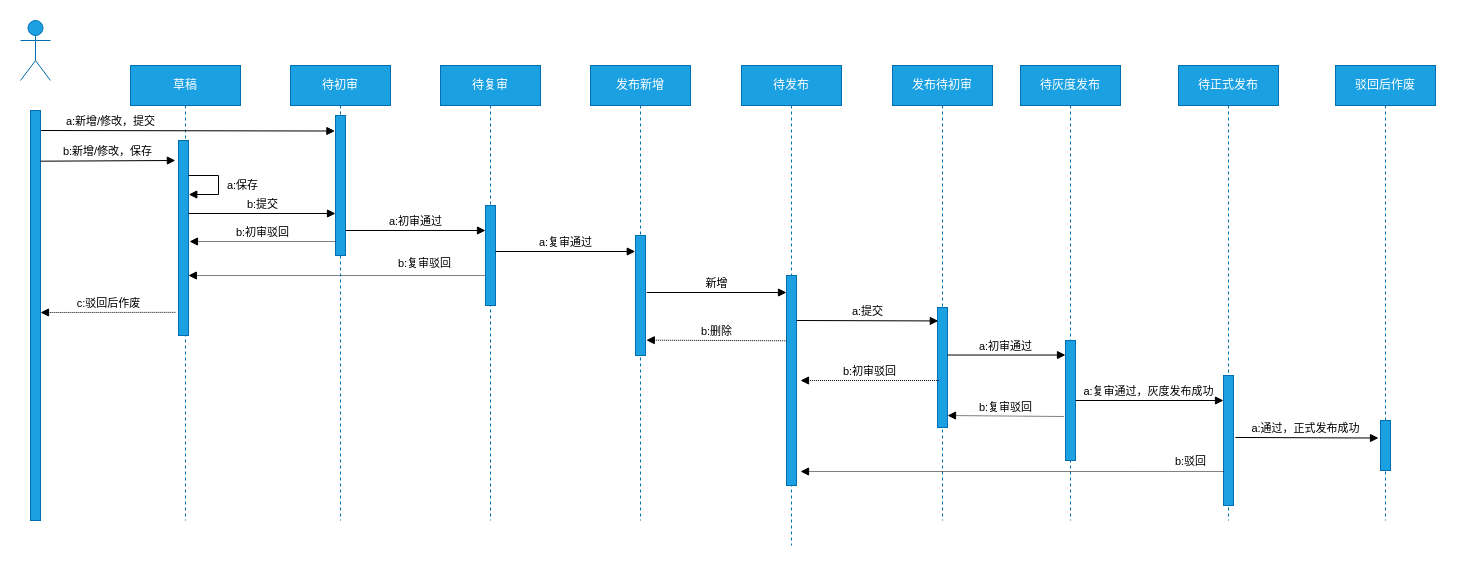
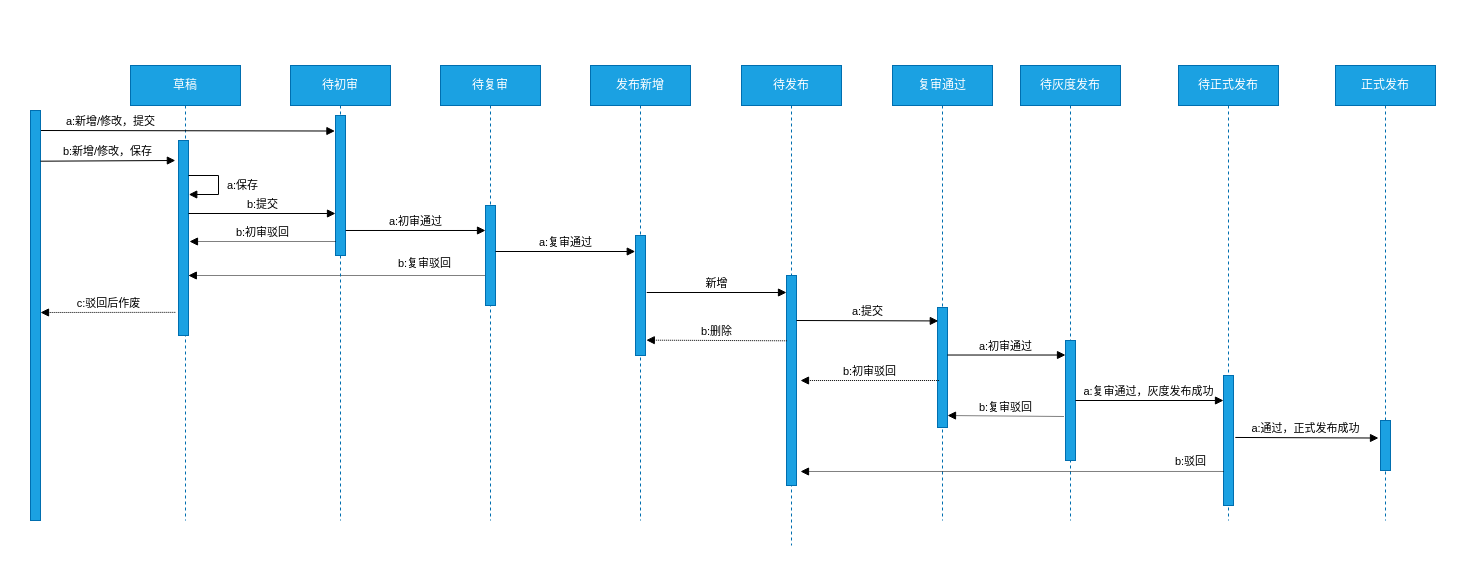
- <mxCell id="3" value="运营人员" style="shape=umlActor;verticalLabelPosition=bottom;verticalAlign=top;html=1;outlineConnect=0;fillColor=#1ba1e2;fontColor=#ffffff;strokeColor=#006EAF;" vertex="1" parent="1"><mxGeometry x="20" y="20" width="30" height="60" as="geometry" /></mxCell>
- <mxCell id="24" value="发布待初审" style="shape=umlLifeline;perimeter=lifelinePerimeter;whiteSpace=wrap;html=1;container=1;collapsible=0;recursiveResize=0;outlineConnect=0;fillColor=#1ba1e2;fontColor=#ffffff;strokeColor=#006EAF;" vertex="1" parent="1"><mxGeometry x="892" y="65" width="100" height="455" as="geometry" /></mxCell>
+ <mxCell id="24" value="复审通过" style="shape=umlLifeline;perimeter=lifelinePerimeter;whiteSpace=wrap;html=1;container=1;collapsible=0;recursiveResize=0;outlineConnect=0;fillColor=#1ba1e2;fontColor=#ffffff;strokeColor=#006EAF;" vertex="1" parent="1"><mxGeometry x="892" y="65" width="100" height="455" as="geometry" /></mxCell>
- <mxCell id="31" value="驳回后作废" style="shape=umlLifeline;perimeter=lifelinePerimeter;whiteSpace=wrap;html=1;container=1;collapsible=0;recursiveResize=0;outlineConnect=0;fillColor=#1ba1e2;fontColor=#ffffff;strokeColor=#006EAF;" vertex="1" parent="1"><mxGeometry x="1335" y="65" width="100" height="455" as="geometry" /></mxCell>
+ <mxCell id="31" value="正式发布" style="shape=umlLifeline;perimeter=lifelinePerimeter;whiteSpace=wrap;html=1;container=1;collapsible=0;recursiveResize=0;outlineConnect=0;fillColor=#1ba1e2;fontColor=#ffffff;strokeColor=#006EAF;" vertex="1" parent="1"><mxGeometry x="1335" y="65" width="100" height="455" as="geometry" /></mxCell>
